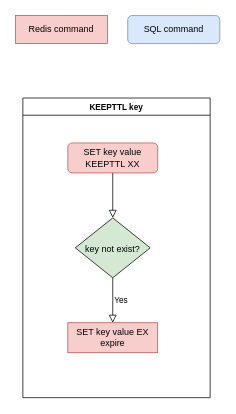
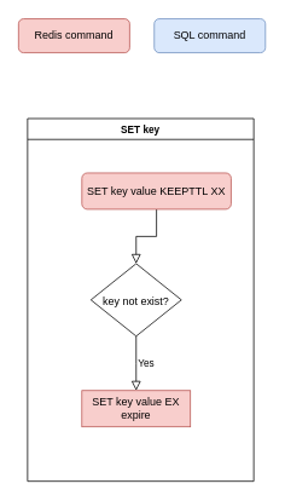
- <mxCell id="9" value="Redis command" style="whiteSpace=wrap;html=1;fontSize=12;glass=0;strokeWidth=1;shadow=0;fillColor=#f8cecc;strokeColor=#b85450;rounded=0;" parent="1" vertex="1"><mxGeometry x="20" y="20" width="122.857" height="37.377" as="geometry" /></mxCell>
+ <mxCell id="9" value="Redis command" style="rounded=1;whiteSpace=wrap;html=1;fontSize=12;glass=0;strokeWidth=1;shadow=0;fillColor=#f8cecc;strokeColor=#b85450;" parent="1" vertex="1"><mxGeometry x="20" y="20" width="122.857" height="37.377" as="geometry" /></mxCell>
- <mxCell id="2" value="KEEPTTL key" style="swimlane;whiteSpace=wrap;html=1;fontFamily=Helvetica;fontSize=11;fontColor=default;" parent="1" vertex="1"><mxGeometry x="30" y="130" width="250" height="400" as="geometry" /></mxCell>
+ <mxCell id="2" value="SET key" style="swimlane;whiteSpace=wrap;html=1;fontFamily=Helvetica;fontSize=11;fontColor=default;" parent="1" vertex="1"><mxGeometry x="30" y="130" width="250" height="400" as="geometry" /></mxCell>
- <mxCell id="7" value="SET key value KEEPTTL XX" style="rounded=1;whiteSpace=wrap;html=1;fontSize=12;glass=0;strokeWidth=1;shadow=0;fillColor=#f8cecc;strokeColor=#b85450;" parent="2" vertex="1"><mxGeometry x="60" y="60" width="120" height="40" as="geometry" /></mxCell>
+ <mxCell id="7" value="SET key value KEEPTTL XX" style="rounded=1;whiteSpace=wrap;html=1;fontSize=12;glass=0;strokeWidth=1;shadow=0;fillColor=#f8cecc;strokeColor=#b85450;" parent="2" vertex="1"><mxGeometry x="60" y="60" width="165" height="40" as="geometry" /></mxCell>
- <mxCell id="5" value="key not exist?" style="rhombus;whiteSpace=wrap;html=1;shadow=0;fontFamily=Helvetica;fontSize=12;align=center;strokeWidth=1;spacing=6;spacingTop=3;fillColor=#d5e8d4;" parent="2" vertex="1"><mxGeometry x="70" y="160" width="100" height="80" as="geometry" /></mxCell>
+ <mxCell id="5" value="key not exist?" style="rhombus;whiteSpace=wrap;html=1;shadow=0;fontFamily=Helvetica;fontSize=12;align=center;strokeWidth=1;spacing=6;spacingTop=3;" parent="2" vertex="1"><mxGeometry x="70" y="160" width="100" height="80" as="geometry" /></mxCell>
